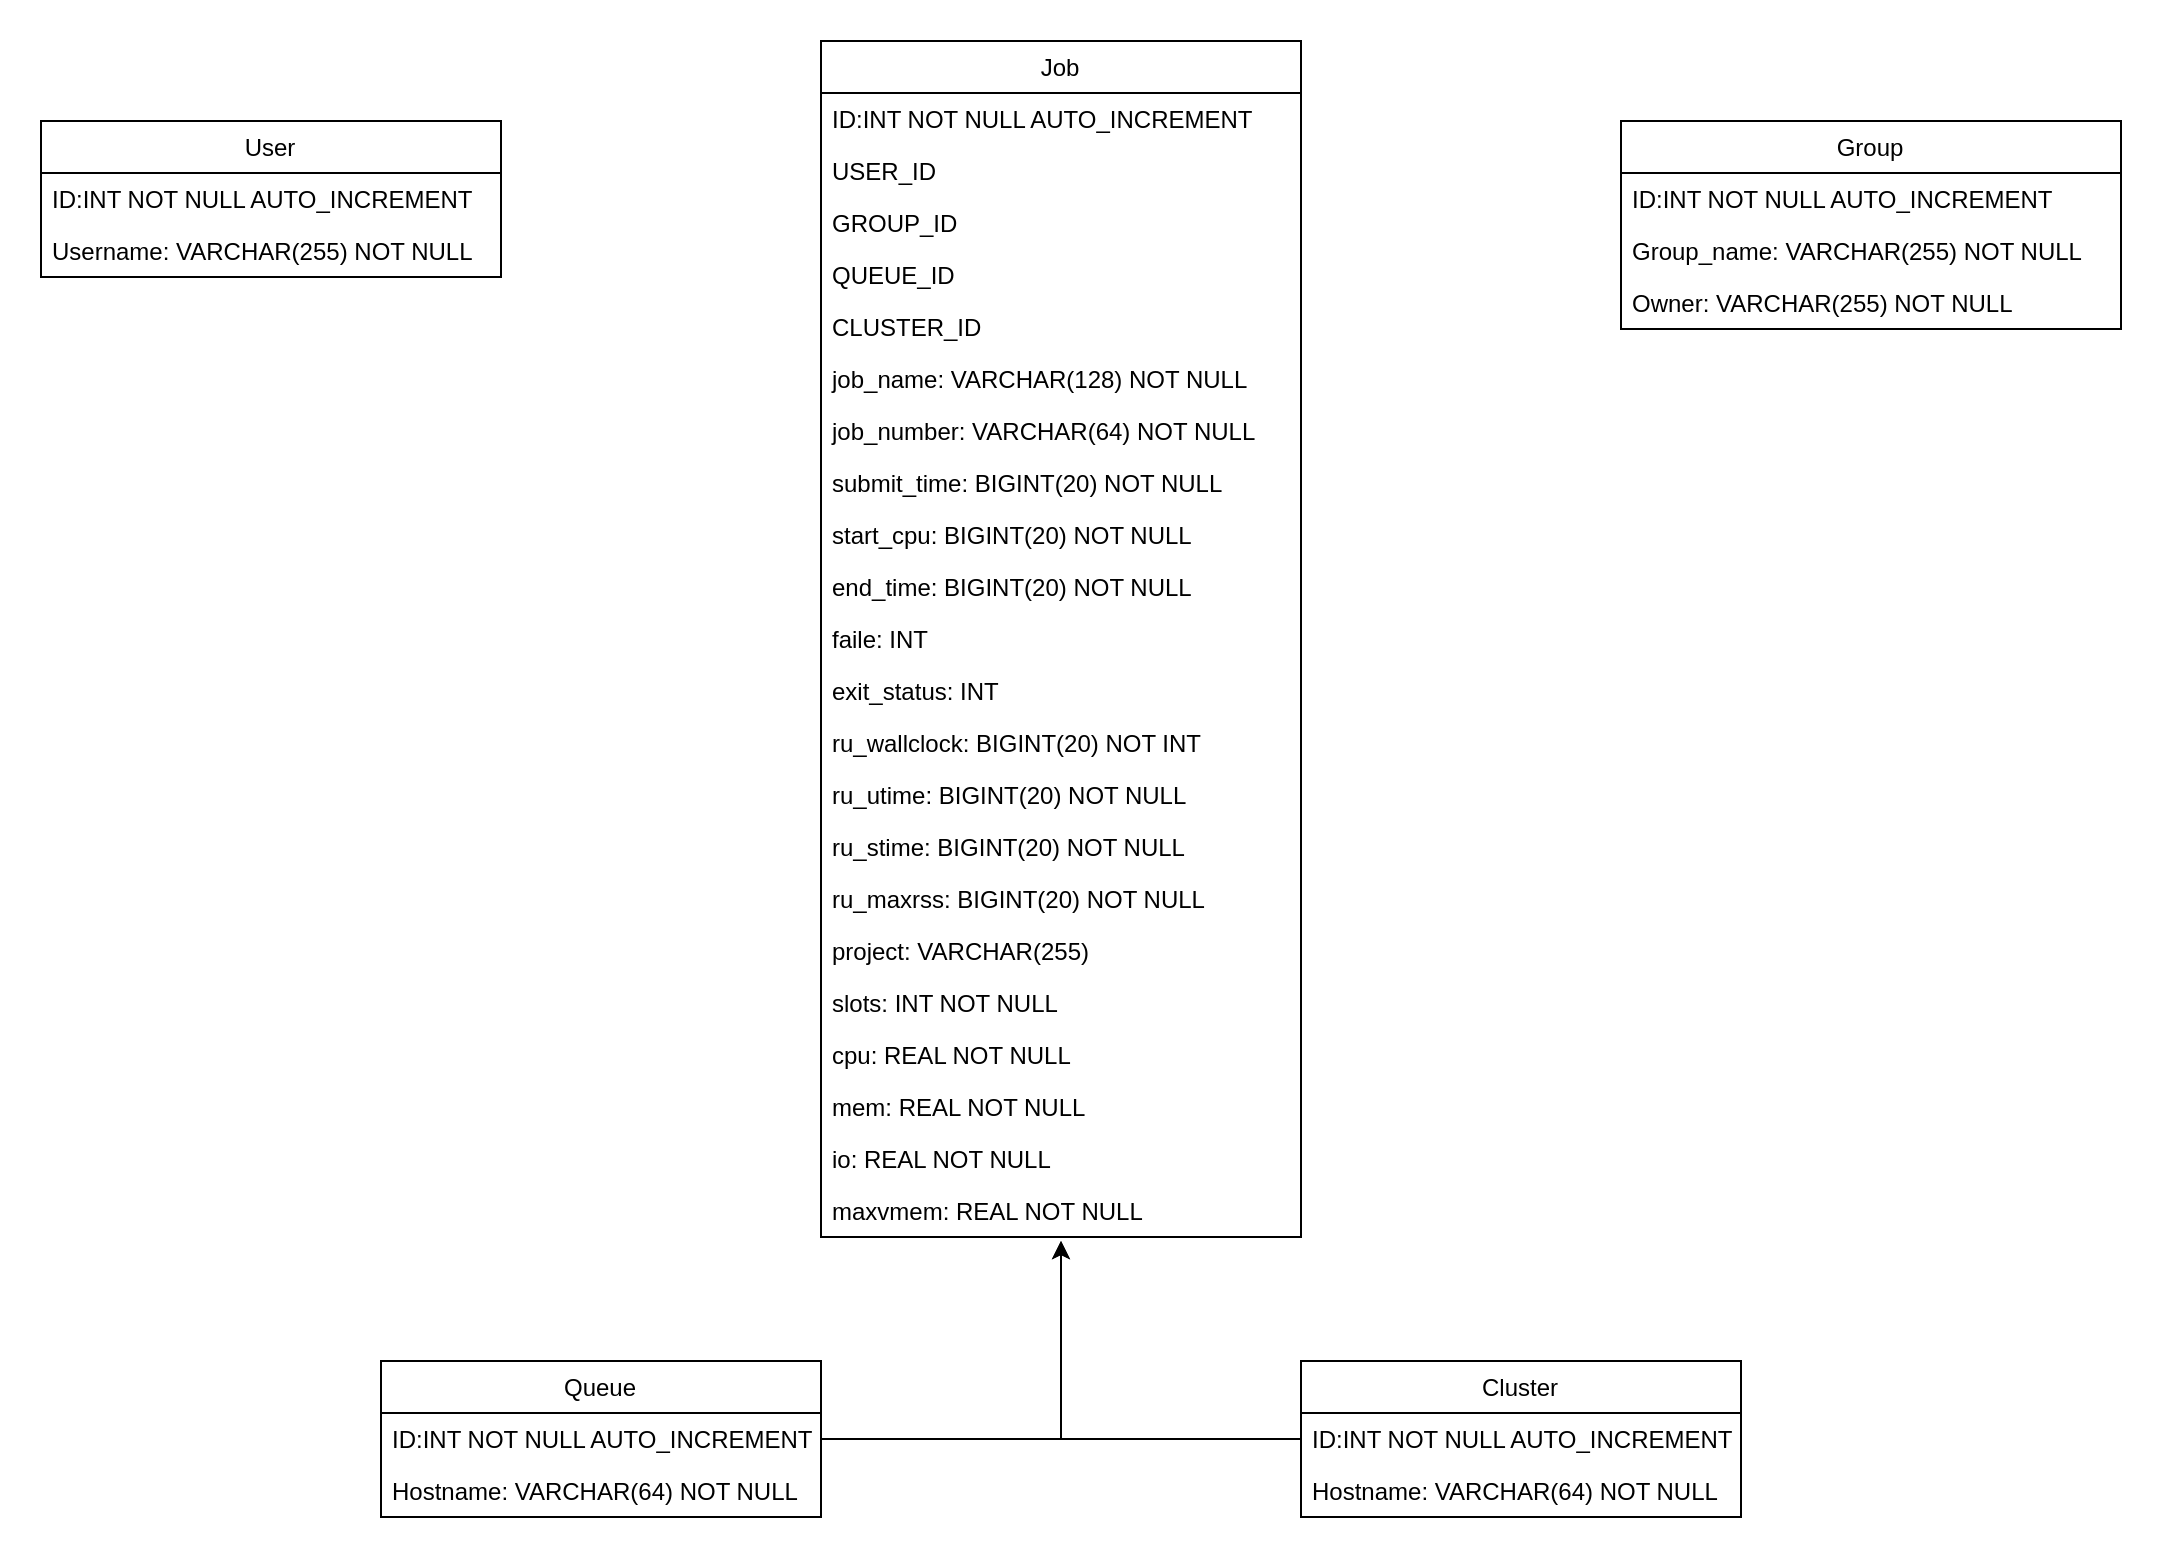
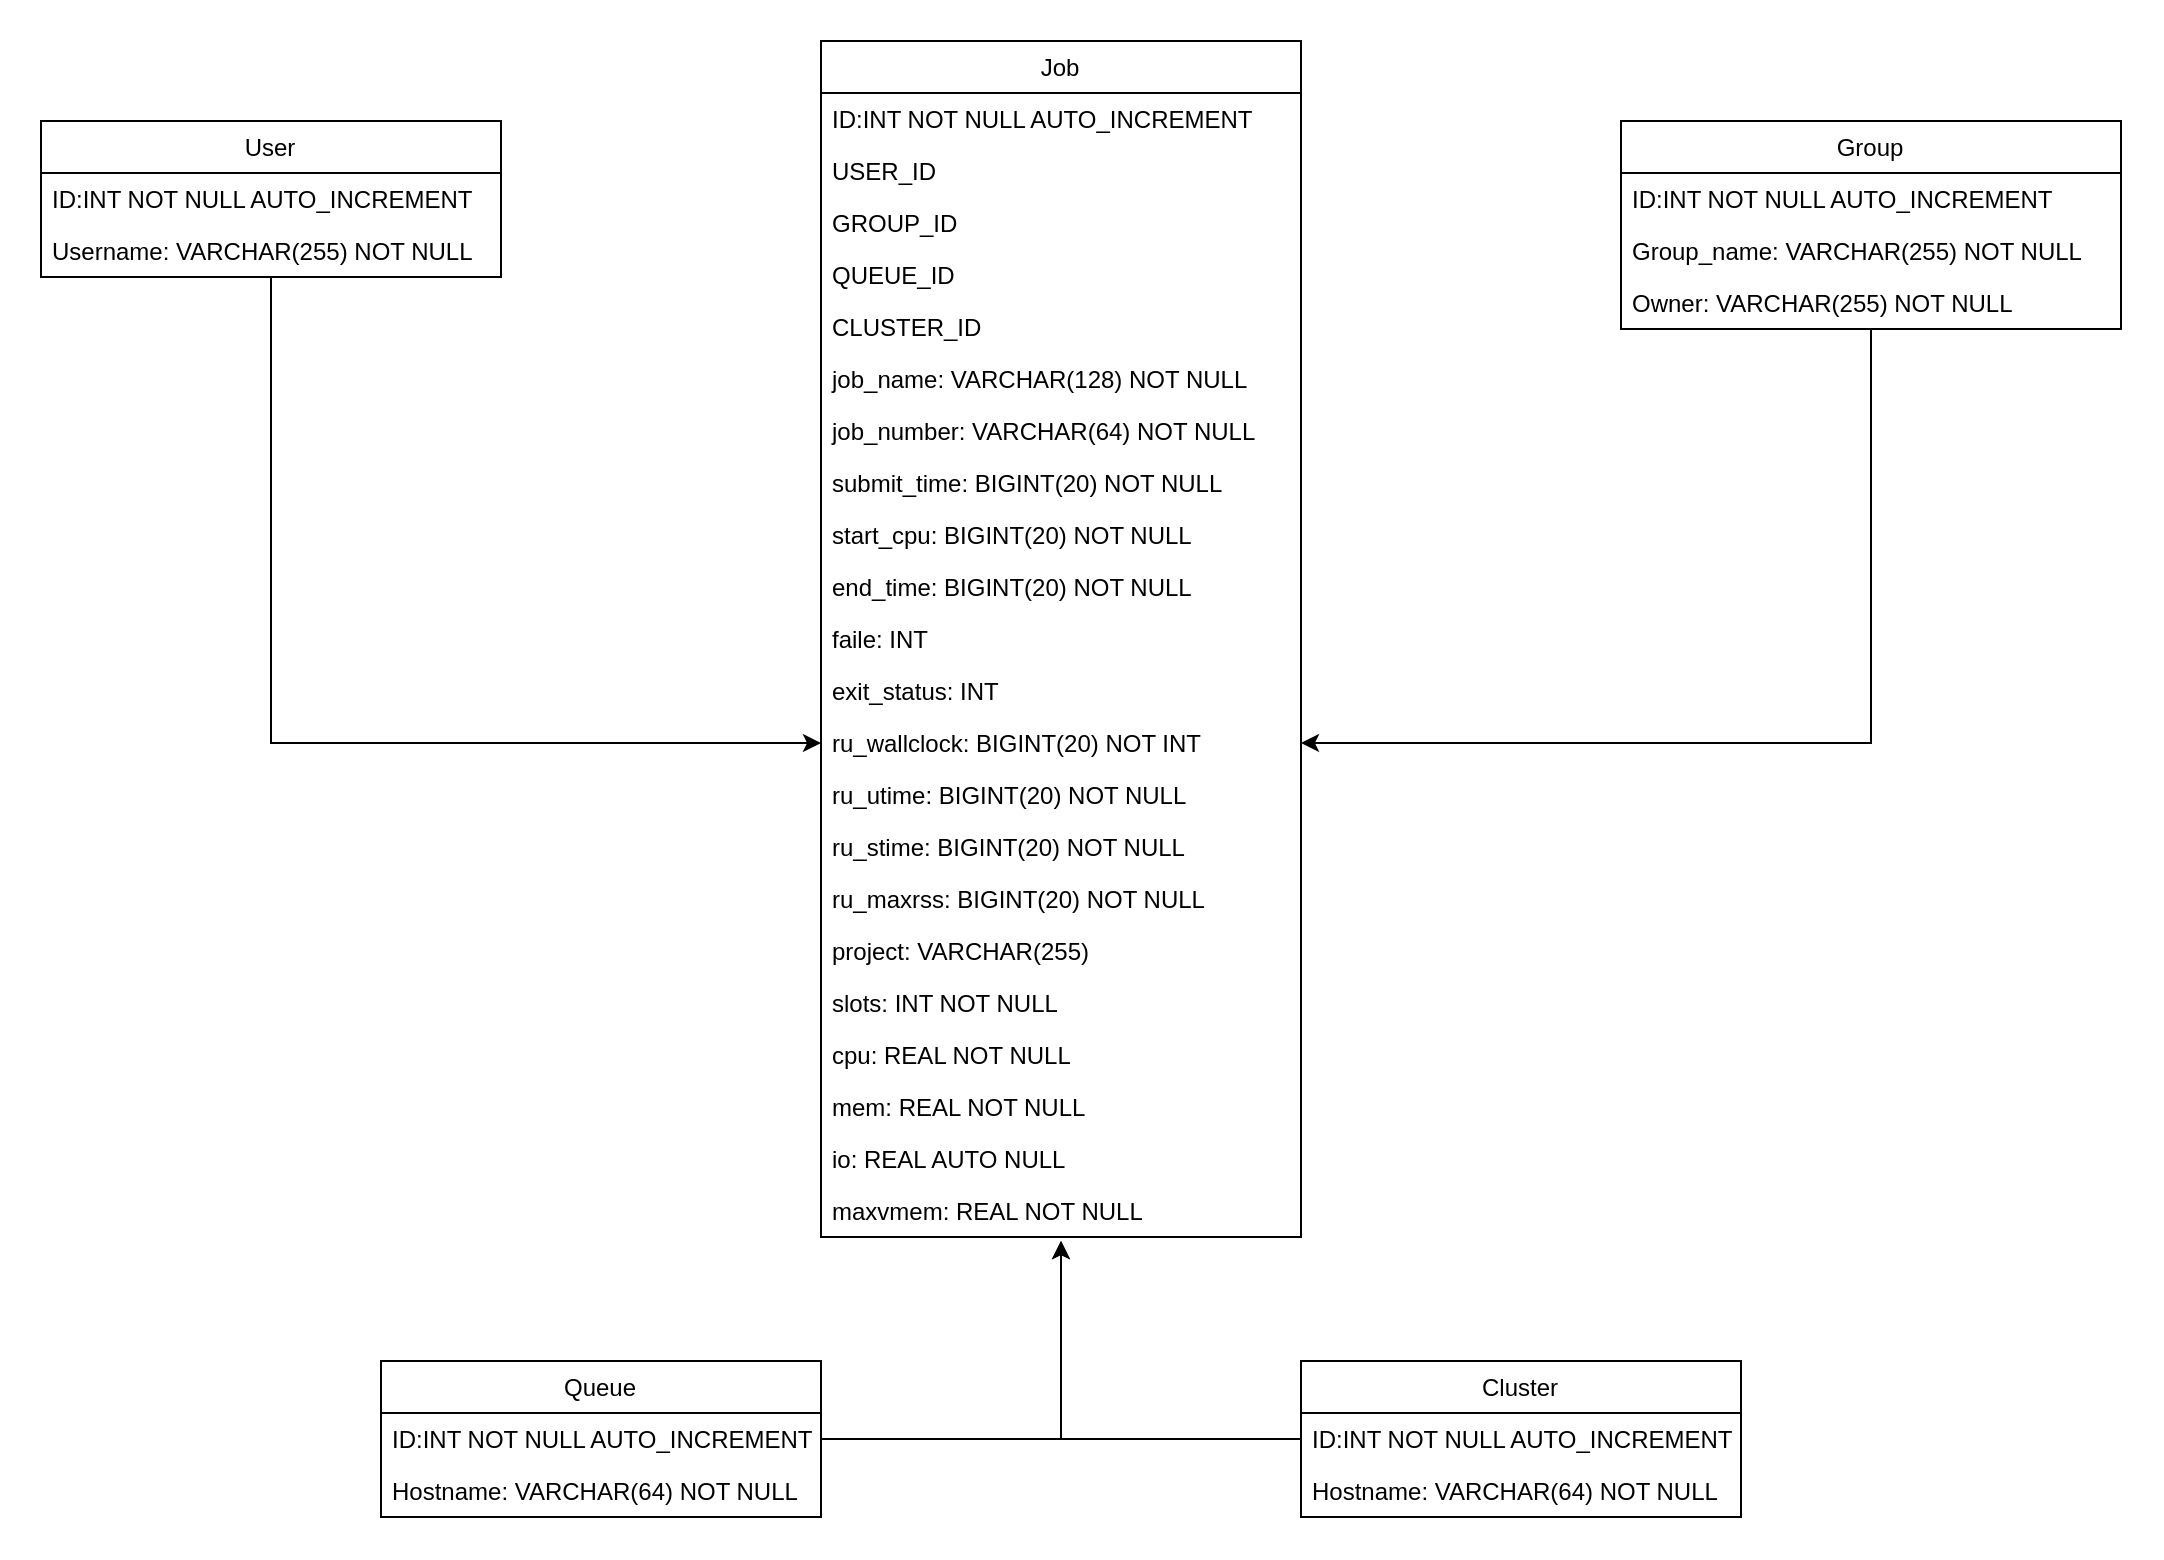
+ <mxCell id="25" style="edgeStyle=orthogonalEdgeStyle;rounded=0;orthogonalLoop=1;jettySize=auto;html=1;entryX=0;entryY=0.5;entryDx=0;entryDy=0;" edge="1" parent="1" source="26" target="15"><mxGeometry relative="1" as="geometry" /></mxCell>
+ <mxCell id="29" style="edgeStyle=orthogonalEdgeStyle;rounded=0;orthogonalLoop=1;jettySize=auto;html=1;entryX=1;entryY=0.5;entryDx=0;entryDy=0;" edge="1" parent="1" source="30" target="15"><mxGeometry relative="1" as="geometry" /></mxCell>
- <mxCell id="23" value="io: REAL NOT NULL " style="text;strokeColor=none;fillColor=none;align=left;verticalAlign=top;spacingLeft=4;spacingRight=4;overflow=hidden;rotatable=0;points=[[0,0.5],[1,0.5]];portConstraint=eastwest;" vertex="1" parent="2"><mxGeometry y="546" width="240" height="26" as="geometry" /></mxCell>
+ <mxCell id="23" value="io: REAL AUTO NULL " style="text;strokeColor=none;fillColor=none;align=left;verticalAlign=top;spacingLeft=4;spacingRight=4;overflow=hidden;rotatable=0;points=[[0,0.5],[1,0.5]];portConstraint=eastwest;" vertex="1" parent="2"><mxGeometry y="546" width="240" height="26" as="geometry" /></mxCell>
